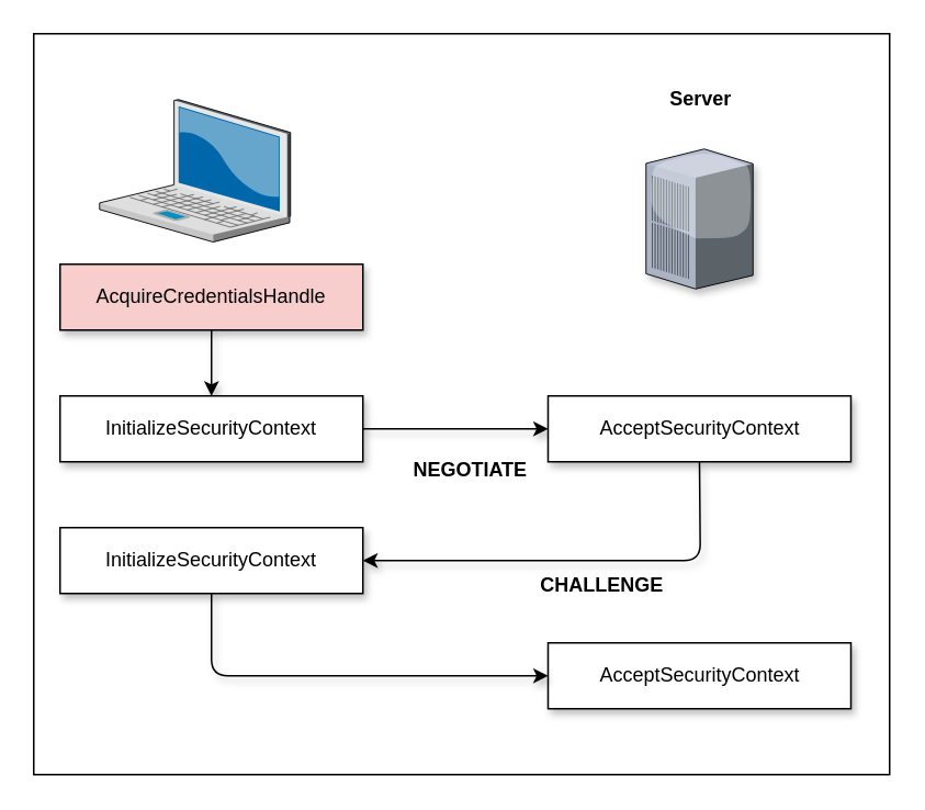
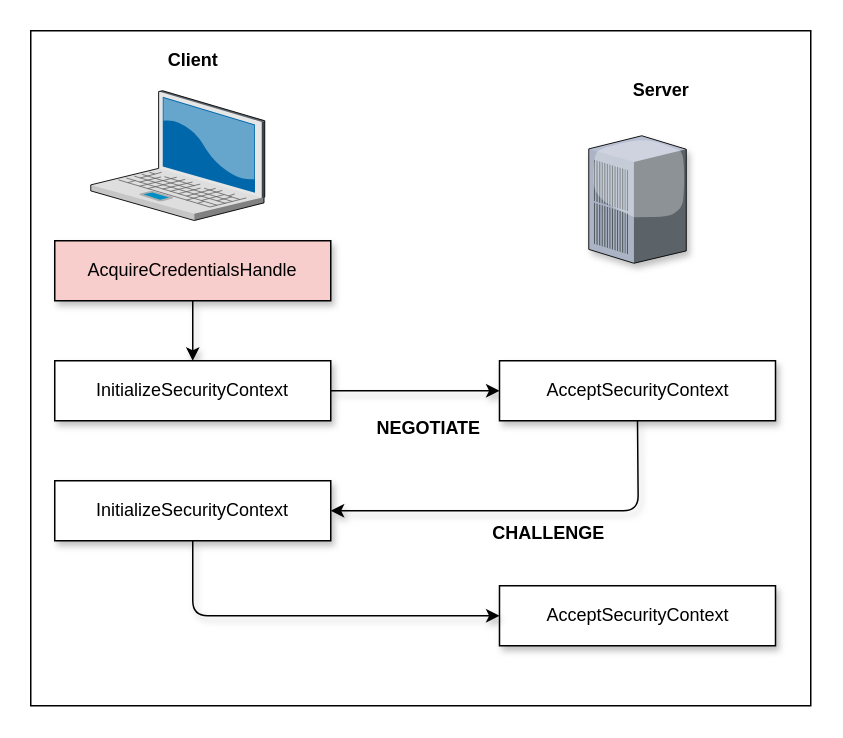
+ <mxCell id="16" value="Client" style="text;html=1;align=center;verticalAlign=middle;resizable=0;points=[];autosize=1;fontStyle=1" vertex="1" parent="1"><mxGeometry x="103" y="30" width="50" height="20" as="geometry" /></mxCell>
- <mxCell id="17" value="Server" style="text;html=1;align=center;verticalAlign=middle;resizable=0;points=[];autosize=1;fontStyle=1" vertex="1" parent="1"><mxGeometry x="399.5" y="50" width="50" height="20" as="geometry" /></mxCell>
+ <mxCell id="17" value="Server" style="text;html=1;align=center;verticalAlign=middle;resizable=0;points=[];autosize=1;fontStyle=1" vertex="1" parent="1"><mxGeometry x="414.5" y="50" width="50" height="20" as="geometry" /></mxCell>
